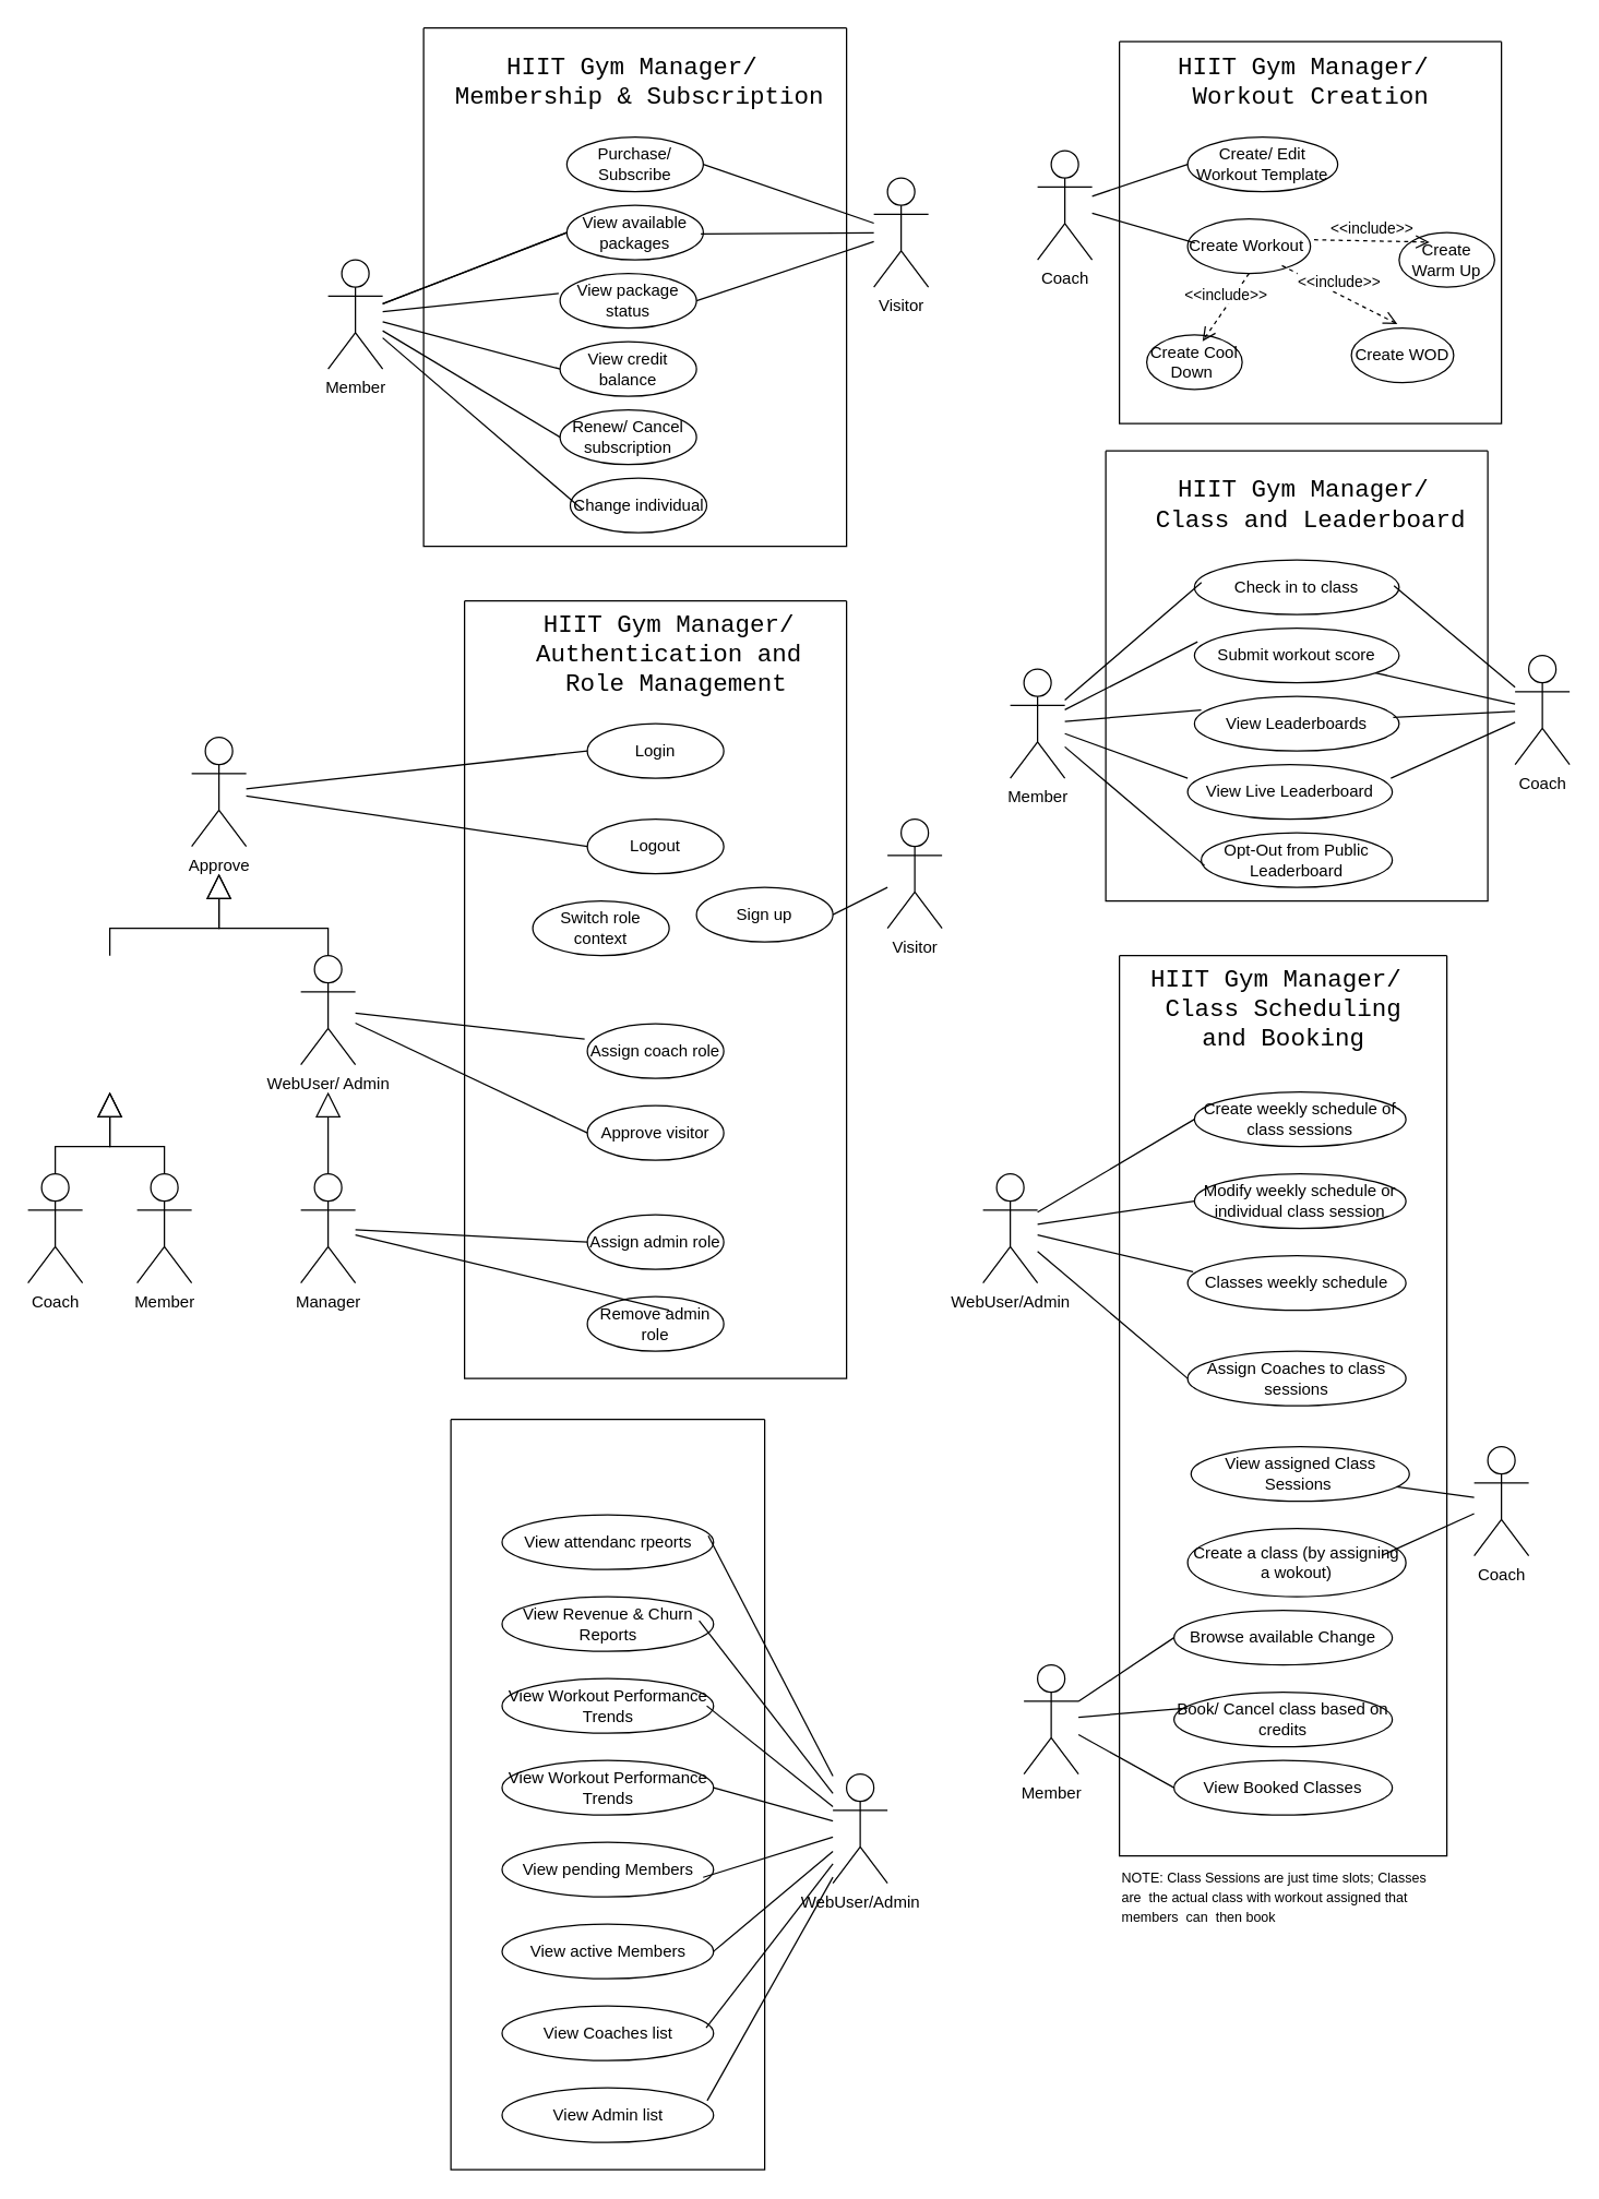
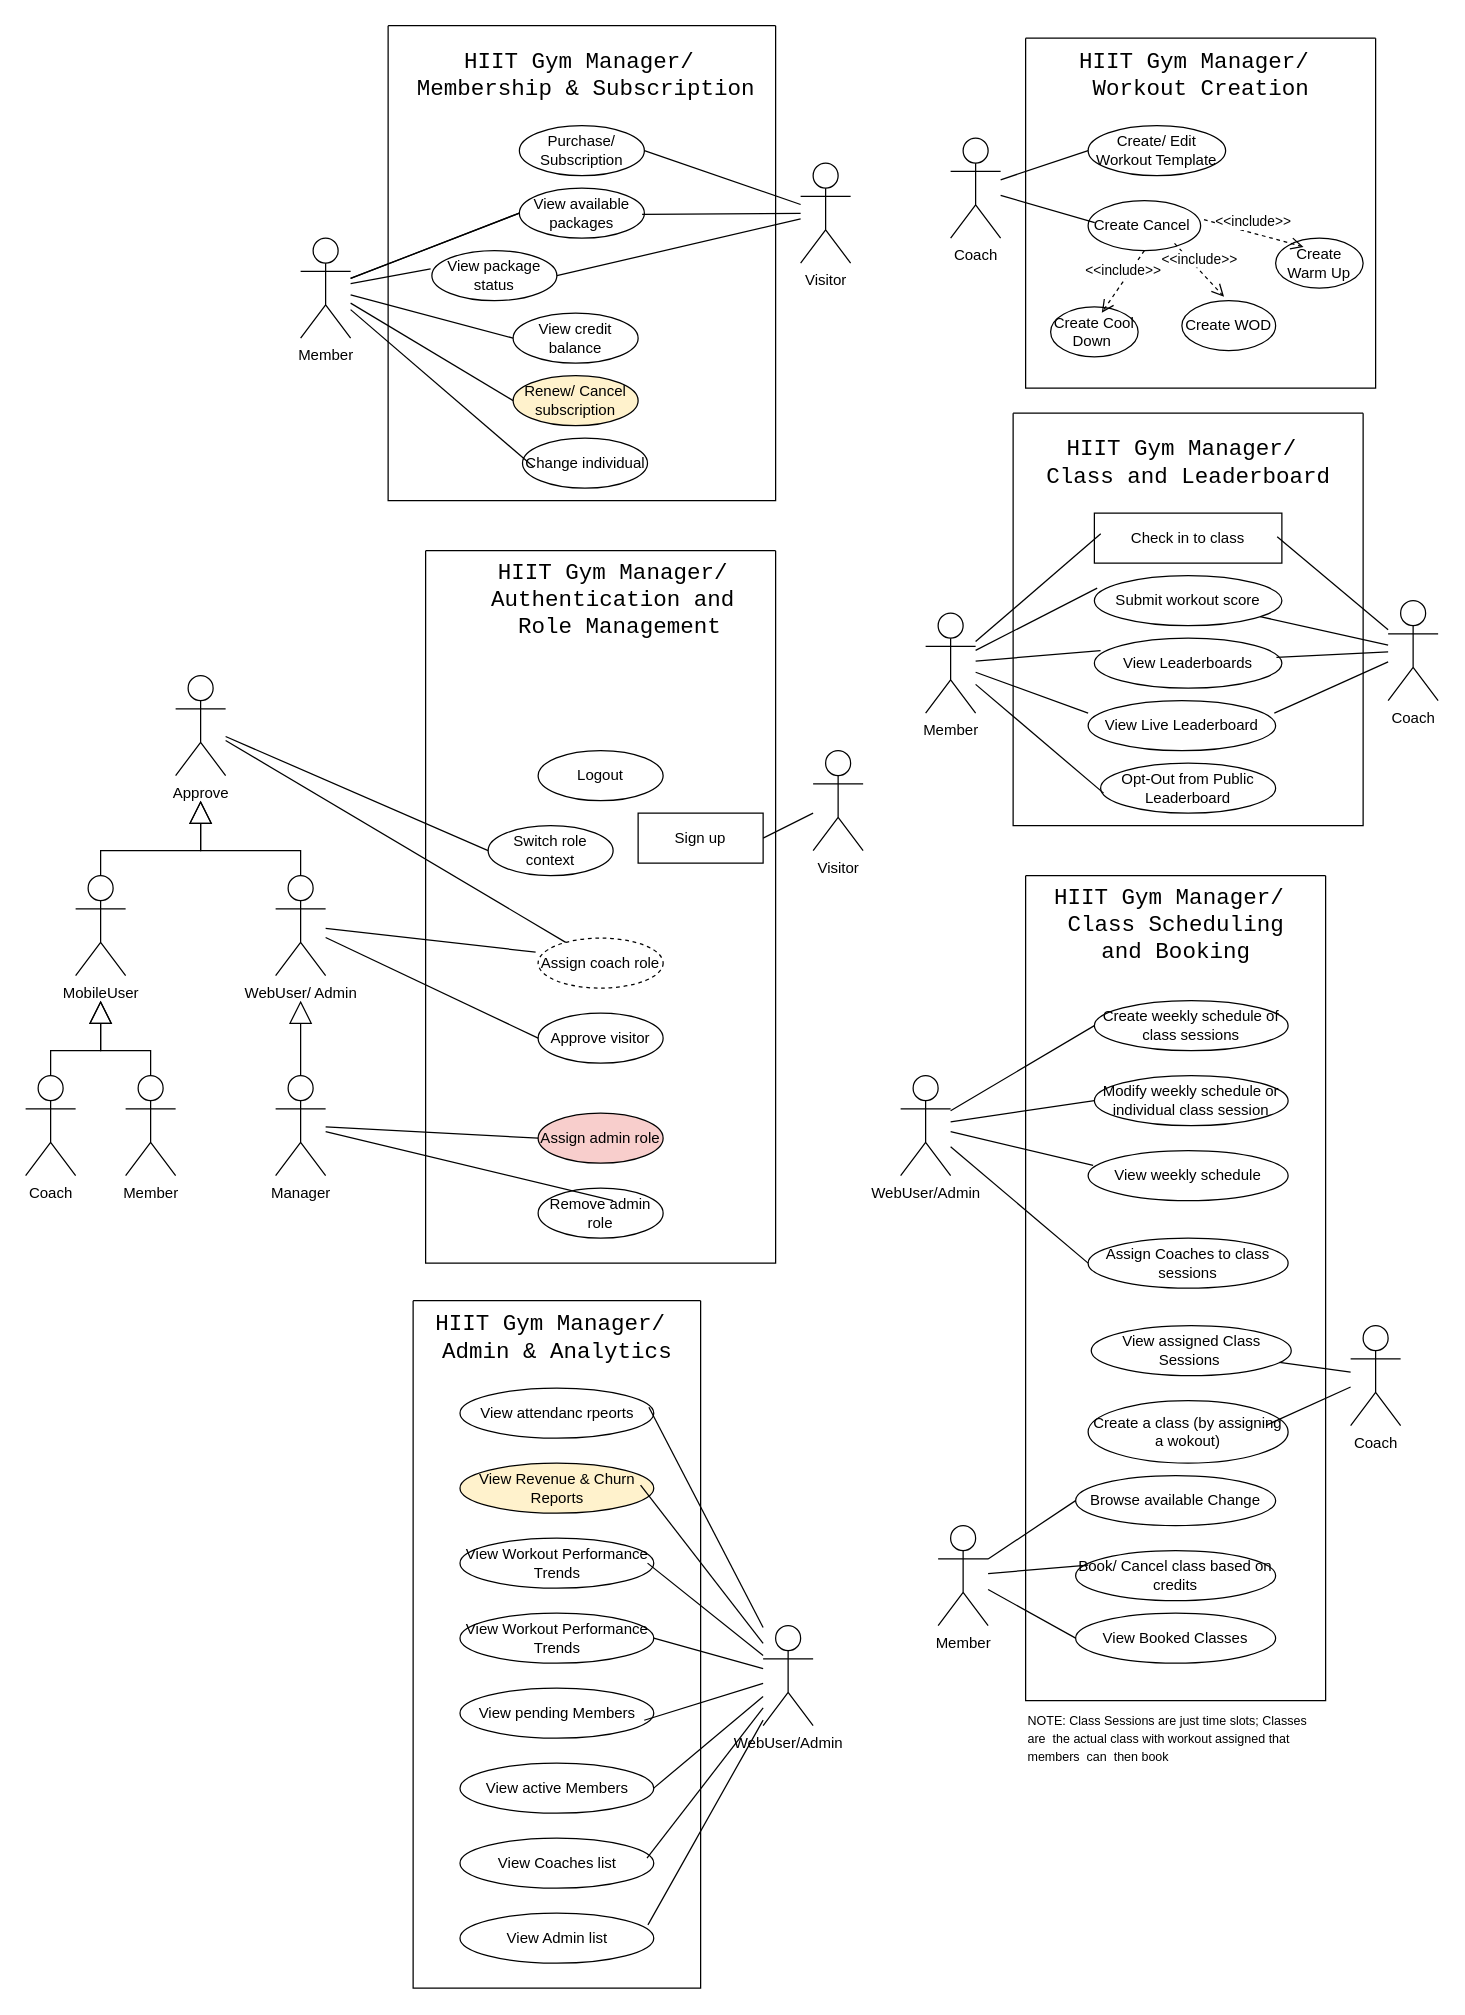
- <mxCell id="30" value="Purchase/ Subscribe" style="ellipse;whiteSpace=wrap;html=1;" vertex="1" parent="28"><mxGeometry x="105" y="80" width="100" height="40" as="geometry" /></mxCell>
+ <mxCell id="30" value="Purchase/ Subscription" style="ellipse;whiteSpace=wrap;html=1;" vertex="1" parent="28"><mxGeometry x="105" y="80" width="100" height="40" as="geometry" /></mxCell>
- <mxCell id="89" value="Create Workout&amp;nbsp;" style="ellipse;whiteSpace=wrap;html=1;" vertex="1" parent="87"><mxGeometry x="50" y="130" width="90" height="40" as="geometry" /></mxCell>
+ <mxCell id="89" value="Create Cancel&amp;nbsp;" style="ellipse;whiteSpace=wrap;html=1;" vertex="1" parent="87"><mxGeometry x="50" y="130" width="90" height="40" as="geometry" /></mxCell>
- <mxCell id="91" value="Create Warm Up" style="ellipse;whiteSpace=wrap;html=1;" vertex="1" parent="87"><mxGeometry x="205" y="140" width="70" height="40" as="geometry" /></mxCell>
+ <mxCell id="91" value="Create Warm Up" style="ellipse;whiteSpace=wrap;html=1;" vertex="1" parent="87"><mxGeometry x="200" y="160" width="70" height="40" as="geometry" /></mxCell>
- <mxCell id="31" value="View package status" style="ellipse;whiteSpace=wrap;html=1;" vertex="1" parent="28"><mxGeometry x="100" y="180" width="100" height="40" as="geometry" /></mxCell>
+ <mxCell id="31" value="View package status" style="ellipse;whiteSpace=wrap;html=1;" vertex="1" parent="28"><mxGeometry x="35" y="180" width="100" height="40" as="geometry" /></mxCell>
- <mxCell id="90" value="Create WOD" style="ellipse;whiteSpace=wrap;html=1;" vertex="1" parent="87"><mxGeometry x="170" y="210" width="75" height="40" as="geometry" /></mxCell>
+ <mxCell id="90" value="Create WOD" style="ellipse;whiteSpace=wrap;html=1;" vertex="1" parent="87"><mxGeometry x="125" y="210" width="75" height="40" as="geometry" /></mxCell>
- <mxCell id="33" value="Renew/ Cancel subscription" style="ellipse;whiteSpace=wrap;html=1;" vertex="1" parent="28"><mxGeometry x="100" y="280" width="100" height="40" as="geometry" /></mxCell>
+ <mxCell id="33" value="Renew/ Cancel subscription" style="ellipse;whiteSpace=wrap;html=1;fillColor=#fff2cc;" vertex="1" parent="28"><mxGeometry x="100" y="280" width="100" height="40" as="geometry" /></mxCell>
- <mxCell id="69" value="&lt;font style=&quot;font-size: 18px;&quot; face=&quot;Courier New&quot;&gt;HIIT Gym Manager/&amp;nbsp;&lt;/font&gt;&lt;div&gt;&lt;font face=&quot;Courier New&quot;&gt;&lt;span style=&quot;font-size: 18px;&quot;&gt;Class and Leaderboard&lt;/span&gt;&lt;/font&gt;&lt;/div&gt;" style="text;html=1;align=center;verticalAlign=middle;resizable=0;points=[];autosize=1;strokeColor=none;fillColor=none;" vertex="1" parent="68"><mxGeometry x="25" y="10" width="250" height="60" as="geometry" /></mxCell>
+ <mxCell id="69" value="&lt;font style=&quot;font-size: 18px;&quot; face=&quot;Courier New&quot;&gt;HIIT Gym Manager/&amp;nbsp;&lt;/font&gt;&lt;div&gt;&lt;font face=&quot;Courier New&quot;&gt;&lt;span style=&quot;font-size: 18px;&quot;&gt;Class and Leaderboard&lt;/span&gt;&lt;/font&gt;&lt;/div&gt;" style="text;html=1;align=center;verticalAlign=middle;resizable=0;points=[];autosize=1;strokeColor=none;fillColor=none;" vertex="1" parent="68"><mxGeometry x="15" y="10" width="250" height="60" as="geometry" /></mxCell>
- <mxCell id="73" value="Check in to class" style="ellipse;whiteSpace=wrap;html=1;" vertex="1" parent="68"><mxGeometry x="65" y="80" width="150" height="40" as="geometry" /></mxCell>
+ <mxCell id="73" value="Check in to class" style="whiteSpace=wrap;html=1;rounded=0;" vertex="1" parent="68"><mxGeometry x="65" y="80" width="150" height="40" as="geometry" /></mxCell>
- <mxCell id="103" value="Login" style="ellipse;whiteSpace=wrap;html=1;" vertex="1" parent="101"><mxGeometry x="90" y="90" width="100" height="40" as="geometry" /></mxCell>
- <mxCell id="121" value="" style="endArrow=none;html=1;rounded=0;entryX=0;entryY=0.5;entryDx=0;entryDy=0;" edge="1" parent="100" source="112" target="103"><mxGeometry width="50" height="50" relative="1" as="geometry"><mxPoint x="340" y="320" as="sourcePoint" /><mxPoint x="390" y="270" as="targetPoint" /></mxGeometry></mxCell>
- <mxCell id="122" value="" style="endArrow=none;html=1;rounded=0;entryX=0;entryY=0.5;entryDx=0;entryDy=0;" edge="1" parent="100" source="112" target="104"><mxGeometry width="50" height="50" relative="1" as="geometry"><mxPoint x="160" y="140" as="sourcePoint" /><mxPoint x="400" y="209.17" as="targetPoint" /></mxGeometry></mxCell>
+ <mxCell id="122" value="" style="endArrow=none;html=1;rounded=0;" edge="1" parent="100" source="112" target="107"><mxGeometry width="50" height="50" relative="1" as="geometry"><mxPoint x="160" y="140" as="sourcePoint" /><mxPoint x="400" y="209.17" as="targetPoint" /></mxGeometry></mxCell>
+ <mxCell id="130" value="" style="endArrow=none;html=1;rounded=0;entryX=0;entryY=0.5;entryDx=0;entryDy=0;" edge="1" parent="100" source="112" target="110"><mxGeometry width="50" height="50" relative="1" as="geometry"><mxPoint x="120" y="180.04" as="sourcePoint" /><mxPoint x="370" y="217.04" as="targetPoint" /></mxGeometry></mxCell>
- <mxCell id="105" value="Sign up" style="ellipse;whiteSpace=wrap;html=1;" vertex="1" parent="101"><mxGeometry x="170" y="210" width="100" height="40" as="geometry" /></mxCell>
+ <mxCell id="105" value="Sign up" style="whiteSpace=wrap;html=1;rounded=0;" vertex="1" parent="101"><mxGeometry x="170" y="210" width="100" height="40" as="geometry" /></mxCell>
+ <mxCell id="115" value="MobileUser" style="shape=umlActor;verticalLabelPosition=bottom;verticalAlign=top;html=1;outlineConnect=0;" vertex="1" parent="100"><mxGeometry x="40" y="260" width="40" height="80" as="geometry" /></mxCell>
- <mxCell id="107" value="Assign coach role" style="ellipse;whiteSpace=wrap;html=1;" vertex="1" parent="101"><mxGeometry x="90" y="310" width="100" height="40" as="geometry" /></mxCell>
+ <mxCell id="107" value="Assign coach role" style="ellipse;whiteSpace=wrap;html=1;dashed=1;" vertex="1" parent="101"><mxGeometry x="90" y="310" width="100" height="40" as="geometry" /></mxCell>
- <mxCell id="106" value="Assign admin role" style="ellipse;whiteSpace=wrap;html=1;" vertex="1" parent="101"><mxGeometry x="90" y="450" width="100" height="40" as="geometry" /></mxCell>
+ <mxCell id="106" value="Assign admin role" style="ellipse;whiteSpace=wrap;html=1;fillColor=#f8cecc;" vertex="1" parent="101"><mxGeometry x="90" y="450" width="100" height="40" as="geometry" /></mxCell>
- <mxCell id="6" value="Classes weekly schedule" style="ellipse;whiteSpace=wrap;html=1;" vertex="1" parent="3"><mxGeometry x="50" y="220" width="160" height="40" as="geometry" /></mxCell>
+ <mxCell id="6" value="View weekly schedule" style="ellipse;whiteSpace=wrap;html=1;" vertex="1" parent="3"><mxGeometry x="50" y="220" width="160" height="40" as="geometry" /></mxCell>
+ <mxCell id="49" value="&lt;font style=&quot;font-size: 18px;&quot; face=&quot;Courier New&quot;&gt;HIIT Gym Manager/&amp;nbsp;&lt;/font&gt;&lt;div&gt;&lt;font face=&quot;Courier New&quot;&gt;&lt;span style=&quot;font-size: 18px;&quot;&gt;Admin &amp;amp; Analytics&lt;/span&gt;&lt;/font&gt;&lt;/div&gt;" style="text;html=1;align=center;verticalAlign=middle;resizable=0;points=[];autosize=1;strokeColor=none;fillColor=none;" vertex="1" parent="48"><mxGeometry x="5" width="220" height="60" as="geometry" /></mxCell>
- <mxCell id="52" value="View Revenue &amp;amp; Churn Reports" style="ellipse;whiteSpace=wrap;html=1;" vertex="1" parent="48"><mxGeometry x="37.5" y="130" width="155" height="40" as="geometry" /></mxCell>
+ <mxCell id="52" value="View Revenue &amp;amp; Churn Reports" style="ellipse;whiteSpace=wrap;html=1;fillColor=#fff2cc;" vertex="1" parent="48"><mxGeometry x="37.5" y="130" width="155" height="40" as="geometry" /></mxCell>
